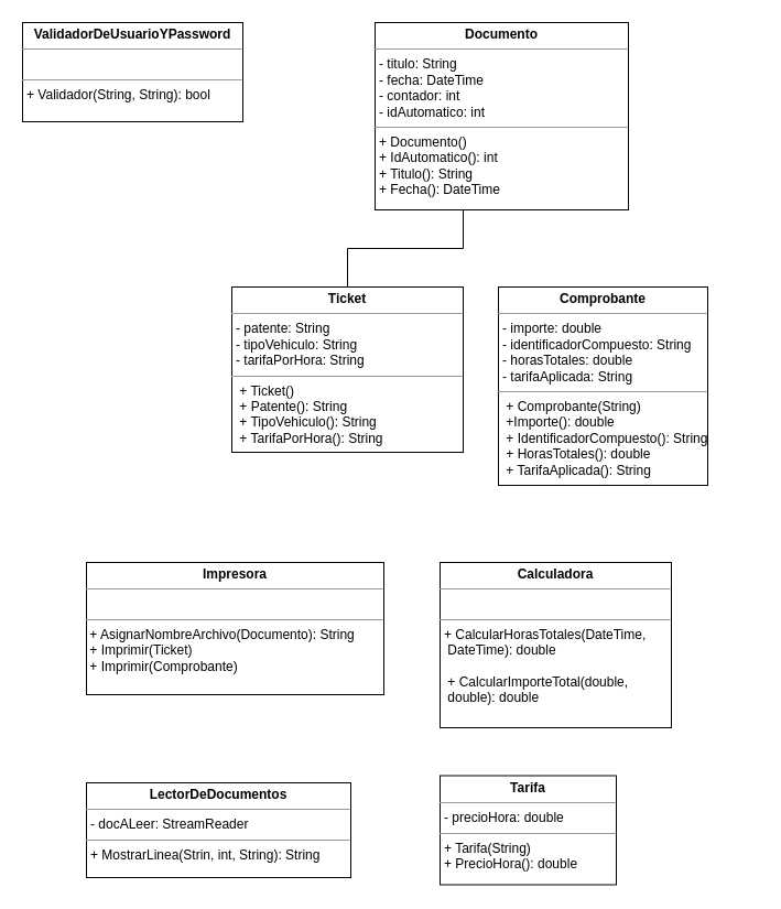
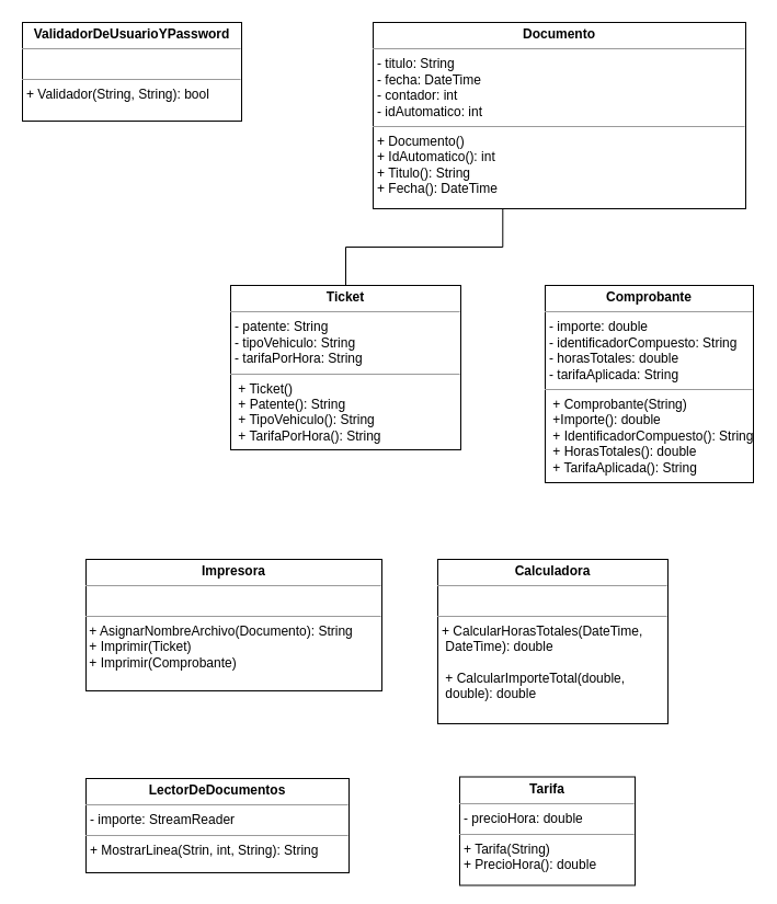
- <mxCell id="10" value="&lt;p style=&quot;margin:0px;margin-top:4px;text-align:center;&quot;&gt;&lt;b&gt;Documento&lt;/b&gt;&lt;/p&gt;&lt;hr size=&quot;1&quot;&gt;&lt;p style=&quot;margin:0px;margin-left:4px;&quot;&gt;- titulo: String&lt;br&gt;&lt;/p&gt;&lt;p style=&quot;margin:0px;margin-left:4px;&quot;&gt;- fecha: DateTime&lt;br&gt;&lt;/p&gt;&lt;p style=&quot;margin:0px;margin-left:4px;&quot;&gt;- contador: int&lt;br&gt;&lt;/p&gt;&lt;p style=&quot;margin:0px;margin-left:4px;&quot;&gt;- idAutomatico: int&lt;/p&gt;&lt;hr size=&quot;1&quot;&gt;&lt;p style=&quot;margin:0px;margin-left:4px;&quot;&gt;+ Documento()&lt;br&gt;&lt;/p&gt;&lt;p style=&quot;margin:0px;margin-left:4px;&quot;&gt;+ IdAutomatico(): int&lt;br&gt;&lt;/p&gt;&lt;p style=&quot;margin:0px;margin-left:4px;&quot;&gt;+ Titulo(): String&lt;br&gt;&lt;/p&gt;&lt;p style=&quot;margin:0px;margin-left:4px;&quot;&gt;+ Fecha(): DateTime&lt;br&gt;&lt;/p&gt;&lt;p style=&quot;margin:0px;margin-left:4px;&quot;&gt;&lt;br&gt;&lt;/p&gt;" style="verticalAlign=top;align=left;overflow=fill;fontSize=12;fontFamily=Helvetica;html=1;" parent="1" vertex="1"><mxGeometry x="340" y="20" width="230" height="170" as="geometry" /></mxCell>
+ <mxCell id="10" value="&lt;p style=&quot;margin:0px;margin-top:4px;text-align:center;&quot;&gt;&lt;b&gt;Documento&lt;/b&gt;&lt;/p&gt;&lt;hr size=&quot;1&quot;&gt;&lt;p style=&quot;margin:0px;margin-left:4px;&quot;&gt;- titulo: String&lt;br&gt;&lt;/p&gt;&lt;p style=&quot;margin:0px;margin-left:4px;&quot;&gt;- fecha: DateTime&lt;br&gt;&lt;/p&gt;&lt;p style=&quot;margin:0px;margin-left:4px;&quot;&gt;- contador: int&lt;br&gt;&lt;/p&gt;&lt;p style=&quot;margin:0px;margin-left:4px;&quot;&gt;- idAutomatico: int&lt;/p&gt;&lt;hr size=&quot;1&quot;&gt;&lt;p style=&quot;margin:0px;margin-left:4px;&quot;&gt;+ Documento()&lt;br&gt;&lt;/p&gt;&lt;p style=&quot;margin:0px;margin-left:4px;&quot;&gt;+ IdAutomatico(): int&lt;br&gt;&lt;/p&gt;&lt;p style=&quot;margin:0px;margin-left:4px;&quot;&gt;+ Titulo(): String&lt;br&gt;&lt;/p&gt;&lt;p style=&quot;margin:0px;margin-left:4px;&quot;&gt;+ Fecha(): DateTime&lt;br&gt;&lt;/p&gt;&lt;p style=&quot;margin:0px;margin-left:4px;&quot;&gt;&lt;br&gt;&lt;/p&gt;" style="verticalAlign=top;align=left;overflow=fill;fontSize=12;fontFamily=Helvetica;html=1;" parent="1" vertex="1"><mxGeometry x="340" y="20" width="340" height="170" as="geometry" /></mxCell>
- <mxCell id="9" value="&lt;p style=&quot;margin:0px;margin-top:4px;text-align:center;&quot;&gt;&lt;b&gt;Comprobante&lt;/b&gt;&lt;/p&gt;&lt;hr size=&quot;1&quot;&gt;&lt;p style=&quot;margin:0px;margin-left:4px;&quot;&gt;- importe: double&lt;/p&gt;&lt;p style=&quot;margin:0px;margin-left:4px;&quot;&gt;- identificadorCompuesto: String&lt;/p&gt;&lt;p style=&quot;margin:0px;margin-left:4px;&quot;&gt;- horasTotales: double&lt;/p&gt;&lt;p style=&quot;margin:0px;margin-left:4px;&quot;&gt;- tarifaAplicada: String&lt;/p&gt;&lt;hr size=&quot;1&quot;&gt;&lt;p style=&quot;margin:0px;margin-left:4px;&quot;&gt;&amp;nbsp;+ Comprobante(String)&lt;br&gt;&lt;/p&gt;&lt;p style=&quot;margin:0px;margin-left:4px;&quot;&gt;&amp;nbsp;+Importe(): double&lt;br&gt;&lt;/p&gt;&lt;p style=&quot;margin:0px;margin-left:4px;&quot;&gt;&amp;nbsp;+ IdentificadorCompuesto(): String&lt;br&gt;&lt;/p&gt;&lt;p style=&quot;margin:0px;margin-left:4px;&quot;&gt;&amp;nbsp;+&amp;nbsp;HorasTotales(): double&lt;br&gt;&lt;/p&gt;&lt;p style=&quot;margin:0px;margin-left:4px;&quot;&gt;&amp;nbsp;+ TarifaAplicada(): String&lt;br&gt;&lt;/p&gt;" style="verticalAlign=top;align=left;overflow=fill;fontSize=12;fontFamily=Helvetica;html=1;" parent="1" vertex="1"><mxGeometry x="452" y="260" width="190" height="180" as="geometry" /></mxCell>
+ <mxCell id="9" value="&lt;p style=&quot;margin:0px;margin-top:4px;text-align:center;&quot;&gt;&lt;b&gt;Comprobante&lt;/b&gt;&lt;/p&gt;&lt;hr size=&quot;1&quot;&gt;&lt;p style=&quot;margin:0px;margin-left:4px;&quot;&gt;- importe: double&lt;/p&gt;&lt;p style=&quot;margin:0px;margin-left:4px;&quot;&gt;- identificadorCompuesto: String&lt;/p&gt;&lt;p style=&quot;margin:0px;margin-left:4px;&quot;&gt;- horasTotales: double&lt;/p&gt;&lt;p style=&quot;margin:0px;margin-left:4px;&quot;&gt;- tarifaAplicada: String&lt;/p&gt;&lt;hr size=&quot;1&quot;&gt;&lt;p style=&quot;margin:0px;margin-left:4px;&quot;&gt;&amp;nbsp;+ Comprobante(String)&lt;br&gt;&lt;/p&gt;&lt;p style=&quot;margin:0px;margin-left:4px;&quot;&gt;&amp;nbsp;+Importe(): double&lt;br&gt;&lt;/p&gt;&lt;p style=&quot;margin:0px;margin-left:4px;&quot;&gt;&amp;nbsp;+ IdentificadorCompuesto(): String&lt;br&gt;&lt;/p&gt;&lt;p style=&quot;margin:0px;margin-left:4px;&quot;&gt;&amp;nbsp;+&amp;nbsp;HorasTotales(): double&lt;br&gt;&lt;/p&gt;&lt;p style=&quot;margin:0px;margin-left:4px;&quot;&gt;&amp;nbsp;+ TarifaAplicada(): String&lt;br&gt;&lt;/p&gt;" style="verticalAlign=top;align=left;overflow=fill;fontSize=12;fontFamily=Helvetica;html=1;" parent="1" vertex="1"><mxGeometry x="497" y="260" width="190" height="180" as="geometry" /></mxCell>
- <mxCell id="6" value="&lt;p style=&quot;margin:0px;margin-top:4px;text-align:center;&quot;&gt;&lt;b&gt;LectorDeDocumentos&lt;/b&gt;&lt;/p&gt;&lt;hr size=&quot;1&quot;&gt;&lt;p style=&quot;margin:0px;margin-left:4px;&quot;&gt;- docALeer: StreamReader&lt;br&gt;&lt;/p&gt;&lt;hr size=&quot;1&quot;&gt;&lt;p style=&quot;margin:0px;margin-left:4px;&quot;&gt;+ MostrarLinea(Strin, int, String): String&lt;br&gt;&lt;/p&gt;" style="verticalAlign=top;align=left;overflow=fill;fontSize=12;fontFamily=Helvetica;html=1;" parent="1" vertex="1"><mxGeometry x="78" y="710" width="240" height="86" as="geometry" /></mxCell>
+ <mxCell id="6" value="&lt;p style=&quot;margin:0px;margin-top:4px;text-align:center;&quot;&gt;&lt;b&gt;LectorDeDocumentos&lt;/b&gt;&lt;/p&gt;&lt;hr size=&quot;1&quot;&gt;&lt;p style=&quot;margin:0px;margin-left:4px;&quot;&gt;- importe: StreamReader&lt;br&gt;&lt;/p&gt;&lt;hr size=&quot;1&quot;&gt;&lt;p style=&quot;margin:0px;margin-left:4px;&quot;&gt;+ MostrarLinea(Strin, int, String): String&lt;br&gt;&lt;/p&gt;" style="verticalAlign=top;align=left;overflow=fill;fontSize=12;fontFamily=Helvetica;html=1;" parent="1" vertex="1"><mxGeometry x="78" y="710" width="240" height="86" as="geometry" /></mxCell>
- <mxCell id="2" value="&lt;p style=&quot;margin:0px;margin-top:4px;text-align:center;&quot;&gt;&lt;b&gt;Tarifa&lt;/b&gt;&lt;/p&gt;&lt;hr size=&quot;1&quot;&gt;&lt;p style=&quot;margin:0px;margin-left:4px;&quot;&gt;- precioHora: double&lt;/p&gt;&lt;hr size=&quot;1&quot;&gt;&lt;p style=&quot;margin:0px;margin-left:4px;&quot;&gt;+ Tarifa(String)&lt;/p&gt;&lt;p style=&quot;margin:0px;margin-left:4px;&quot;&gt;+ PrecioHora(): double&lt;/p&gt;" style="verticalAlign=top;align=left;overflow=fill;fontSize=12;fontFamily=Helvetica;html=1;" parent="1" vertex="1"><mxGeometry x="399" y="703.5" width="160" height="99" as="geometry" /></mxCell>
+ <mxCell id="2" value="&lt;p style=&quot;margin:0px;margin-top:4px;text-align:center;&quot;&gt;&lt;b&gt;Tarifa&lt;/b&gt;&lt;/p&gt;&lt;hr size=&quot;1&quot;&gt;&lt;p style=&quot;margin:0px;margin-left:4px;&quot;&gt;- precioHora: double&lt;/p&gt;&lt;hr size=&quot;1&quot;&gt;&lt;p style=&quot;margin:0px;margin-left:4px;&quot;&gt;+ Tarifa(String)&lt;/p&gt;&lt;p style=&quot;margin:0px;margin-left:4px;&quot;&gt;+ PrecioHora(): double&lt;/p&gt;" style="verticalAlign=top;align=left;overflow=fill;fontSize=12;fontFamily=Helvetica;html=1;" parent="1" vertex="1"><mxGeometry x="419" y="708.5" width="160" height="99" as="geometry" /></mxCell>
